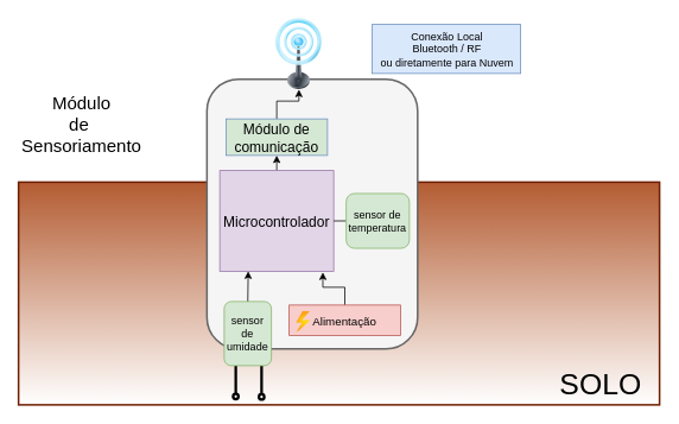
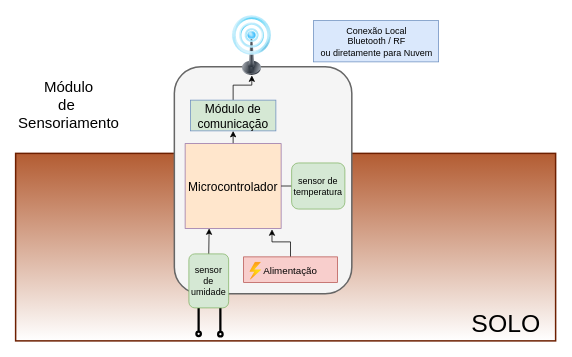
- <mxCell id="12" value="&lt;font style=&quot;font-size: 16px;&quot;&gt;Microcontrolador&lt;/font&gt;" style="rounded=0;whiteSpace=wrap;html=1;fillColor=#e1d5e7;strokeColor=#9673a6;" parent="1" vertex="1"><mxGeometry x="246" y="191" width="128" height="113" as="geometry" /></mxCell>
+ <mxCell id="12" value="&lt;font style=&quot;font-size: 16px;&quot;&gt;Microcontrolador&lt;/font&gt;" style="rounded=0;whiteSpace=wrap;html=1;fillColor=#ffe6cc;strokeColor=#9673a6;" parent="1" vertex="1"><mxGeometry x="246" y="191" width="128" height="113" as="geometry" /></mxCell>
